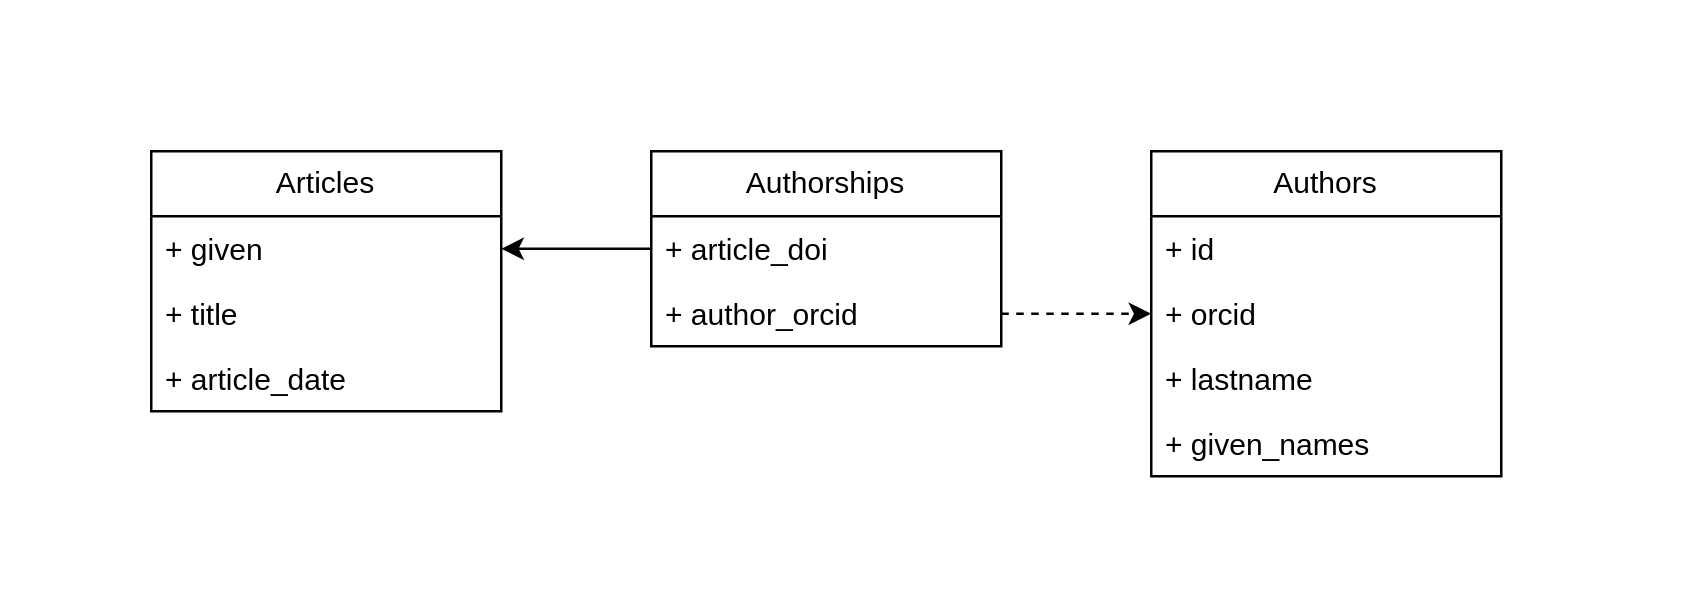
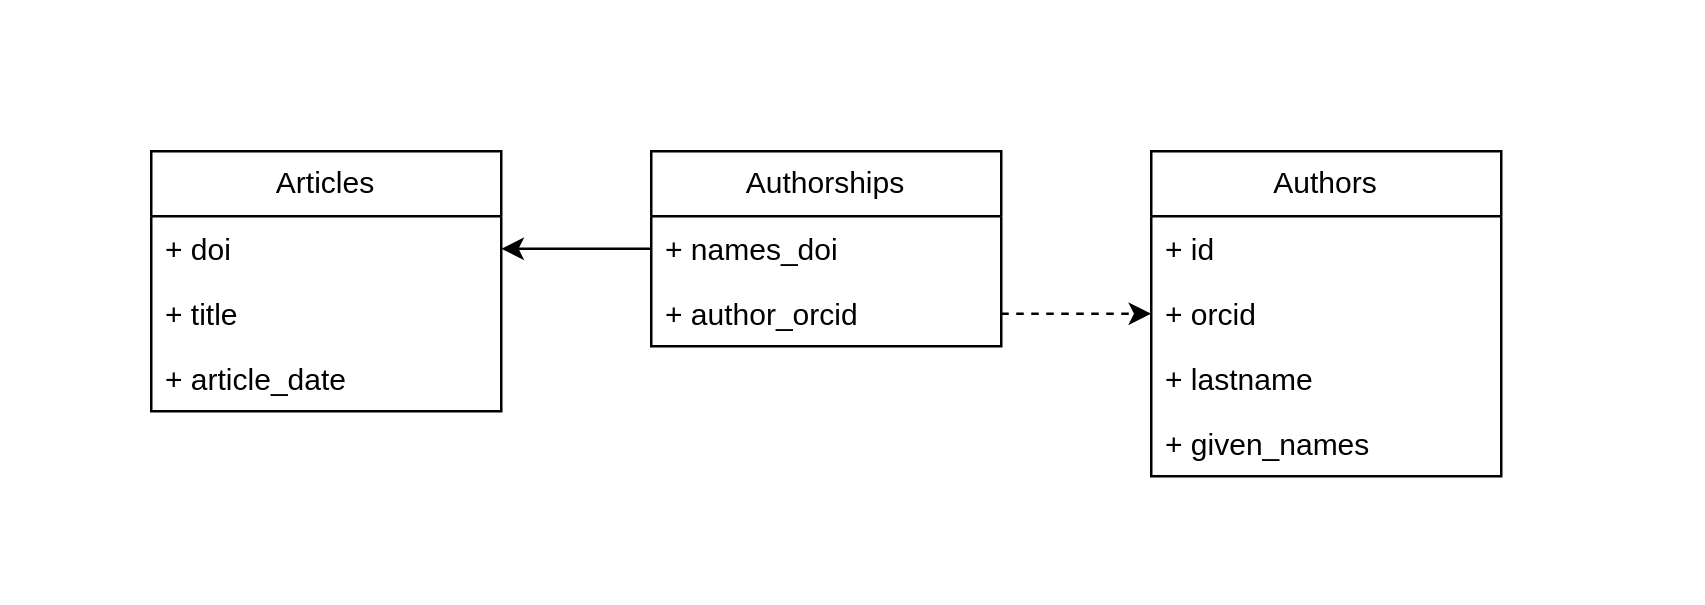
- <mxCell id="4" value="+ given" style="text;strokeColor=none;fillColor=none;align=left;verticalAlign=top;spacingLeft=4;spacingRight=4;overflow=hidden;rotatable=0;points=[[0,0.5],[1,0.5]];portConstraint=eastwest;whiteSpace=wrap;html=1;" parent="3" vertex="1"><mxGeometry y="26" width="140" height="26" as="geometry" /></mxCell>
+ <mxCell id="4" value="+ doi" style="text;strokeColor=none;fillColor=none;align=left;verticalAlign=top;spacingLeft=4;spacingRight=4;overflow=hidden;rotatable=0;points=[[0,0.5],[1,0.5]];portConstraint=eastwest;whiteSpace=wrap;html=1;" parent="3" vertex="1"><mxGeometry y="26" width="140" height="26" as="geometry" /></mxCell>
- <mxCell id="13" value="+ article_doi" style="text;strokeColor=none;fillColor=none;align=left;verticalAlign=top;spacingLeft=4;spacingRight=4;overflow=hidden;rotatable=0;points=[[0,0.5],[1,0.5]];portConstraint=eastwest;whiteSpace=wrap;html=1;" parent="12" vertex="1"><mxGeometry y="26" width="140" height="26" as="geometry" /></mxCell>
+ <mxCell id="13" value="+ names_doi" style="text;strokeColor=none;fillColor=none;align=left;verticalAlign=top;spacingLeft=4;spacingRight=4;overflow=hidden;rotatable=0;points=[[0,0.5],[1,0.5]];portConstraint=eastwest;whiteSpace=wrap;html=1;" parent="12" vertex="1"><mxGeometry y="26" width="140" height="26" as="geometry" /></mxCell>
